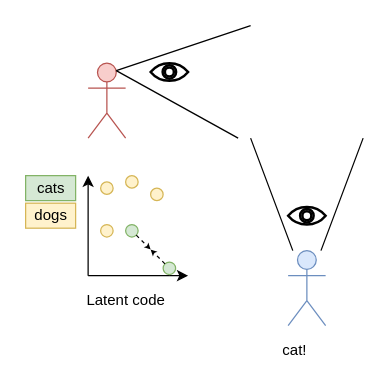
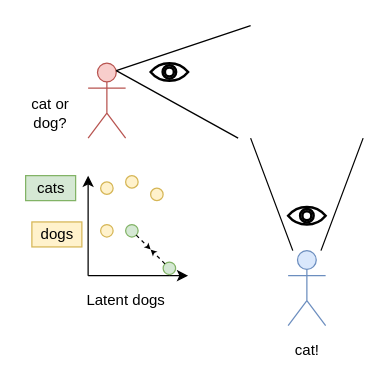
+ <mxCell id="11" value="cat or dog?" style="text;html=1;strokeColor=none;fillColor=none;align=center;verticalAlign=middle;whiteSpace=wrap;rounded=0;" vertex="1" parent="1"><mxGeometry x="20" y="80" width="40" height="20" as="geometry" /></mxCell>
- <mxCell id="18" value="dogs&lt;br&gt;" style="text;html=1;align=center;verticalAlign=middle;resizable=0;points=[];autosize=1;strokeColor=#d6b656;fillColor=#fff2cc;" vertex="1" parent="1"><mxGeometry x="20" y="162.05" width="40" height="20" as="geometry" /></mxCell>
+ <mxCell id="18" value="dogs&lt;br&gt;" style="text;html=1;align=center;verticalAlign=middle;resizable=0;points=[];autosize=1;strokeColor=#d6b656;fillColor=#fff2cc;" vertex="1" parent="1"><mxGeometry x="25" y="177.05" width="40" height="20" as="geometry" /></mxCell>
- <mxCell id="25" value="Latent code" style="text;html=1;align=center;verticalAlign=middle;resizable=0;points=[];autosize=1;strokeColor=none;" vertex="1" parent="1"><mxGeometry x="60" y="230" width="80" height="20" as="geometry" /></mxCell>
+ <mxCell id="25" value="Latent dogs" style="text;html=1;align=center;verticalAlign=middle;resizable=0;points=[];autosize=1;strokeColor=none;" vertex="1" parent="1"><mxGeometry x="60" y="230" width="80" height="20" as="geometry" /></mxCell>
- <mxCell id="12" value="cat!" style="text;html=1;align=center;verticalAlign=middle;resizable=0;points=[];autosize=1;strokeColor=none;" vertex="1" parent="1"><mxGeometry x="220" y="270" width="30" height="20" as="geometry" /></mxCell>
+ <mxCell id="12" value="cat!" style="text;html=1;align=center;verticalAlign=middle;resizable=0;points=[];autosize=1;strokeColor=none;" vertex="1" parent="1"><mxGeometry x="230" y="270" width="30" height="20" as="geometry" /></mxCell>
